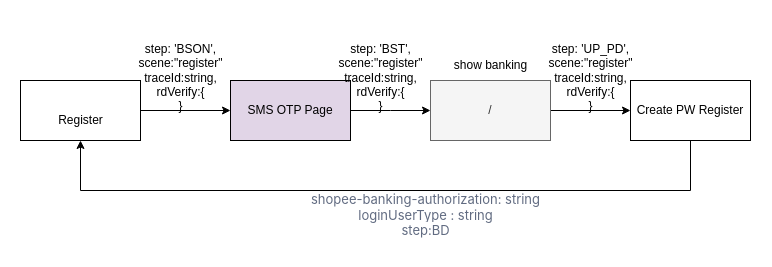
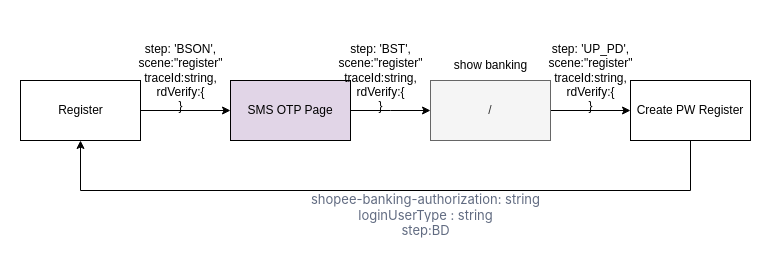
- <mxCell id="3" value="Register" style="text;html=1;align=center;verticalAlign=middle;resizable=0;points=[];autosize=1;strokeColor=none;fillColor=none;" vertex="1" parent="1"><mxGeometry x="45" y="105" width="70" height="30" as="geometry" /></mxCell>
+ <mxCell id="3" value="Register" style="text;html=1;align=center;verticalAlign=middle;resizable=0;points=[];autosize=1;strokeColor=none;fillColor=none;" vertex="1" parent="1"><mxGeometry x="45" y="95" width="70" height="30" as="geometry" /></mxCell>
